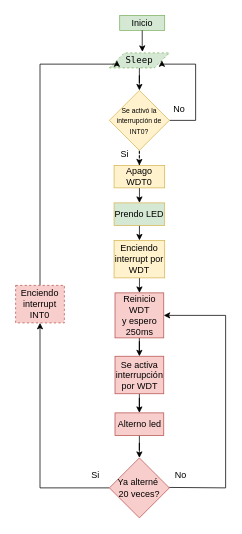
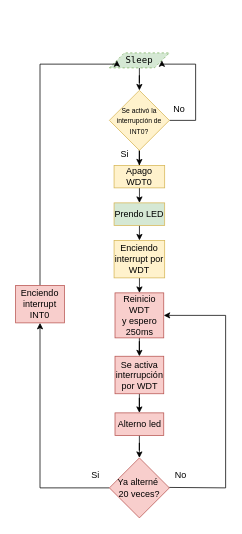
- <mxCell id="4" value="Inicio" style="whiteSpace=wrap;html=1;fillColor=#d5e8d4;strokeColor=#82b366;" vertex="1" parent="1"><mxGeometry x="158.75" y="20" width="60" height="20" as="geometry" /></mxCell>
- <mxCell id="28" style="edgeStyle=orthogonalEdgeStyle;rounded=0;orthogonalLoop=1;jettySize=auto;html=1;entryX=0.551;entryY=-0.07;entryDx=0;entryDy=0;entryPerimeter=0;" edge="1" parent="1" source="4" target="3"><mxGeometry relative="1" as="geometry" /></mxCell>
- <mxCell id="6" style="edgeStyle=orthogonalEdgeStyle;rounded=0;orthogonalLoop=1;jettySize=auto;html=1;entryX=0.5;entryY=0;entryDx=0;entryDy=0;dashed=1;" edge="1" parent="1" source="7" target="11"><mxGeometry relative="1" as="geometry" /></mxCell>
+ <mxCell id="6" style="edgeStyle=orthogonalEdgeStyle;rounded=0;orthogonalLoop=1;jettySize=auto;html=1;entryX=0.5;entryY=0;entryDx=0;entryDy=0;" edge="1" parent="1" source="7" target="11"><mxGeometry relative="1" as="geometry" /></mxCell>
- <mxCell id="21" value="Enciendo interrupt INT0" style="whiteSpace=wrap;html=1;fillColor=#f8cecc;strokeColor=#b85450;dashed=1;" vertex="1" parent="1"><mxGeometry x="20" y="380" width="65" height="50" as="geometry" /></mxCell>
+ <mxCell id="21" value="Enciendo interrupt INT0" style="whiteSpace=wrap;html=1;fillColor=#f8cecc;strokeColor=#b85450;" vertex="1" parent="1"><mxGeometry x="20" y="380" width="65" height="50" as="geometry" /></mxCell>
